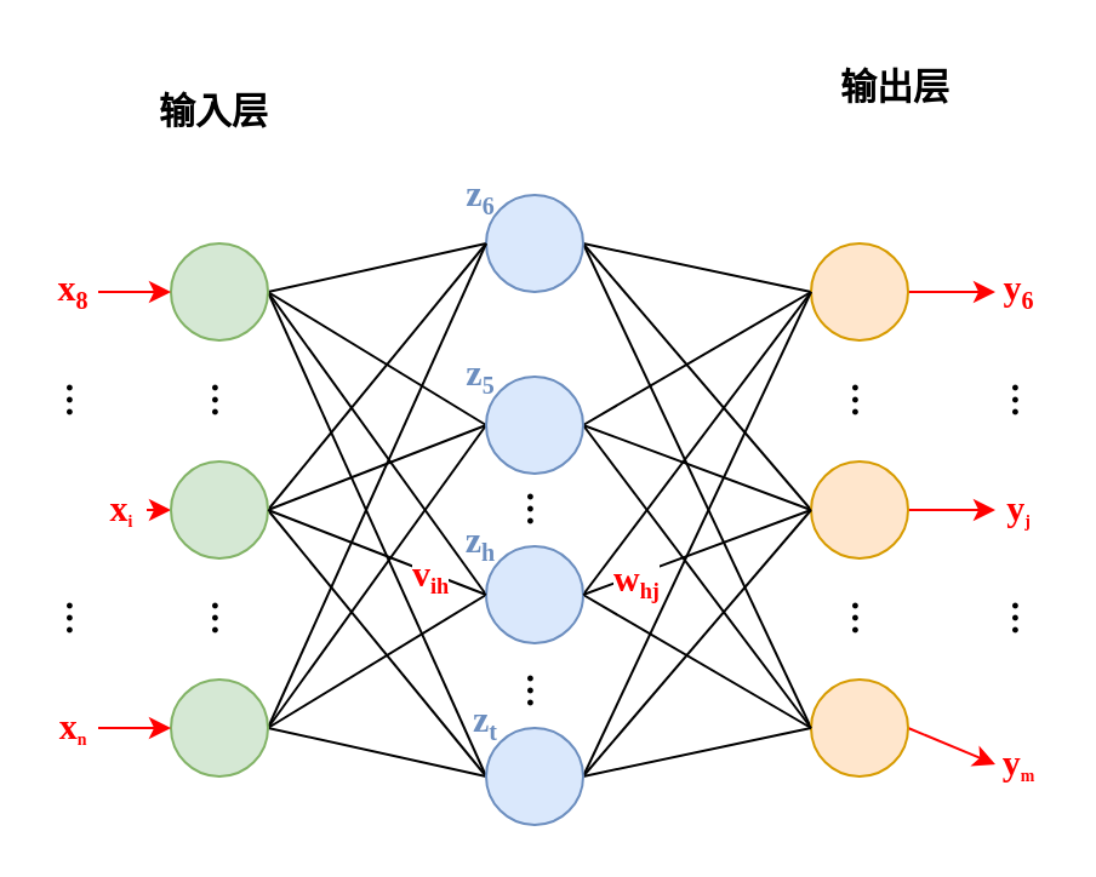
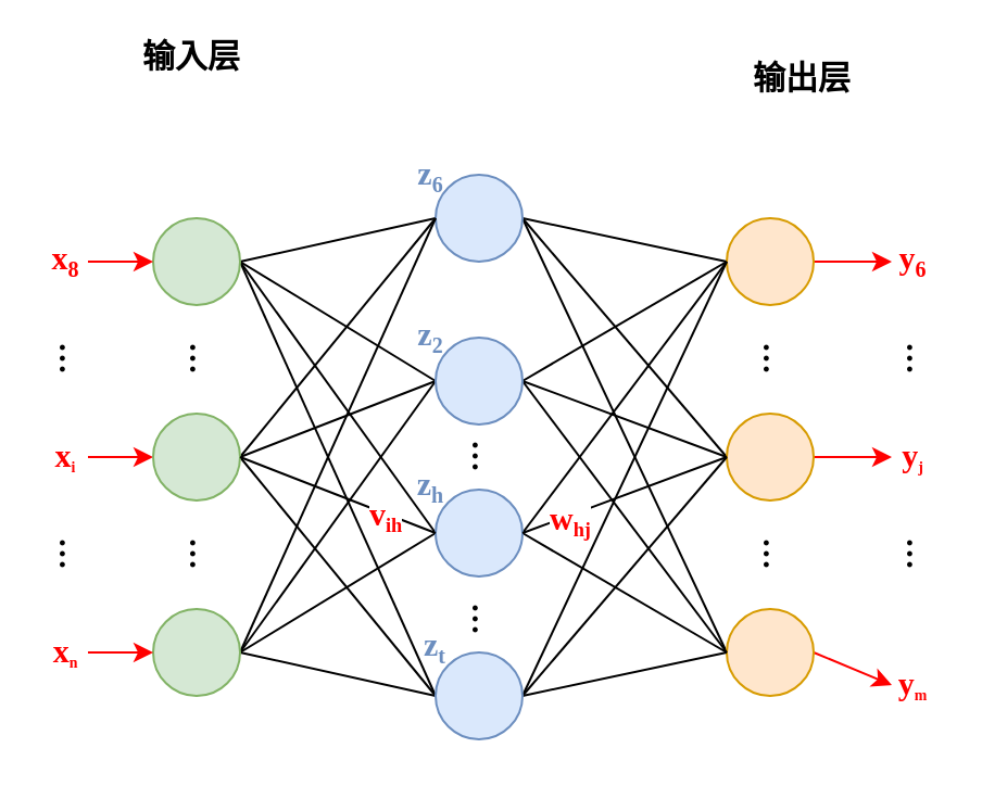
- <mxCell id="7" value="输入层" style="text;html=1;strokeColor=none;fillColor=none;align=center;verticalAlign=middle;whiteSpace=wrap;rounded=0;fontFamily=楷体;fontStyle=1;fontSize=15;" parent="1" vertex="1"><mxGeometry x="58" y="30" width="60" height="30" as="geometry" /></mxCell>
+ <mxCell id="7" value="输入层" style="text;html=1;strokeColor=none;fillColor=none;align=center;verticalAlign=middle;whiteSpace=wrap;rounded=0;fontFamily=楷体;fontStyle=1;fontSize=15;" parent="1" vertex="1"><mxGeometry x="58" y="10" width="60" height="30" as="geometry" /></mxCell>
- <mxCell id="60" value="&lt;font style=&quot;font-size: 15px;&quot;&gt;z&lt;/font&gt;&lt;sub style=&quot;font-size: 10px;&quot;&gt;5&lt;/sub&gt;" style="text;html=1;strokeColor=none;fillColor=none;align=center;verticalAlign=middle;whiteSpace=wrap;rounded=0;fontFamily=Times New Roman;fontStyle=1;fontColor=#6c8ebf;" parent="1" vertex="1"><mxGeometry x="188" y="140" width="20" height="30" as="geometry" /></mxCell>
+ <mxCell id="60" value="&lt;font style=&quot;font-size: 15px;&quot;&gt;z&lt;/font&gt;&lt;sub style=&quot;font-size: 10px;&quot;&gt;2&lt;/sub&gt;" style="text;html=1;strokeColor=none;fillColor=none;align=center;verticalAlign=middle;whiteSpace=wrap;rounded=0;fontFamily=Times New Roman;fontStyle=1;fontColor=#6c8ebf;" parent="1" vertex="1"><mxGeometry x="188" y="140" width="20" height="30" as="geometry" /></mxCell>
- <mxCell id="18" value="&lt;font style=&quot;font-size: 15px;&quot;&gt;x&lt;/font&gt;&lt;span style=&quot;font-size: 8.333px;&quot;&gt;&lt;sub&gt;i&lt;/sub&gt;&lt;/span&gt;" style="text;html=1;strokeColor=none;fillColor=none;align=center;verticalAlign=middle;whiteSpace=wrap;rounded=0;fontFamily=Times New Roman;fontStyle=1;fontColor=#FF0000;" parent="1" vertex="1"><mxGeometry x="40" y="195" width="20" height="30" as="geometry" /></mxCell>
+ <mxCell id="18" value="&lt;font style=&quot;font-size: 15px;&quot;&gt;x&lt;/font&gt;&lt;span style=&quot;font-size: 8.333px;&quot;&gt;&lt;sub&gt;i&lt;/sub&gt;&lt;/span&gt;" style="text;html=1;strokeColor=none;fillColor=none;align=center;verticalAlign=middle;whiteSpace=wrap;rounded=0;fontFamily=Times New Roman;fontStyle=1;fontColor=#FF0000;" parent="1" vertex="1"><mxGeometry x="20" y="195" width="20" height="30" as="geometry" /></mxCell>
